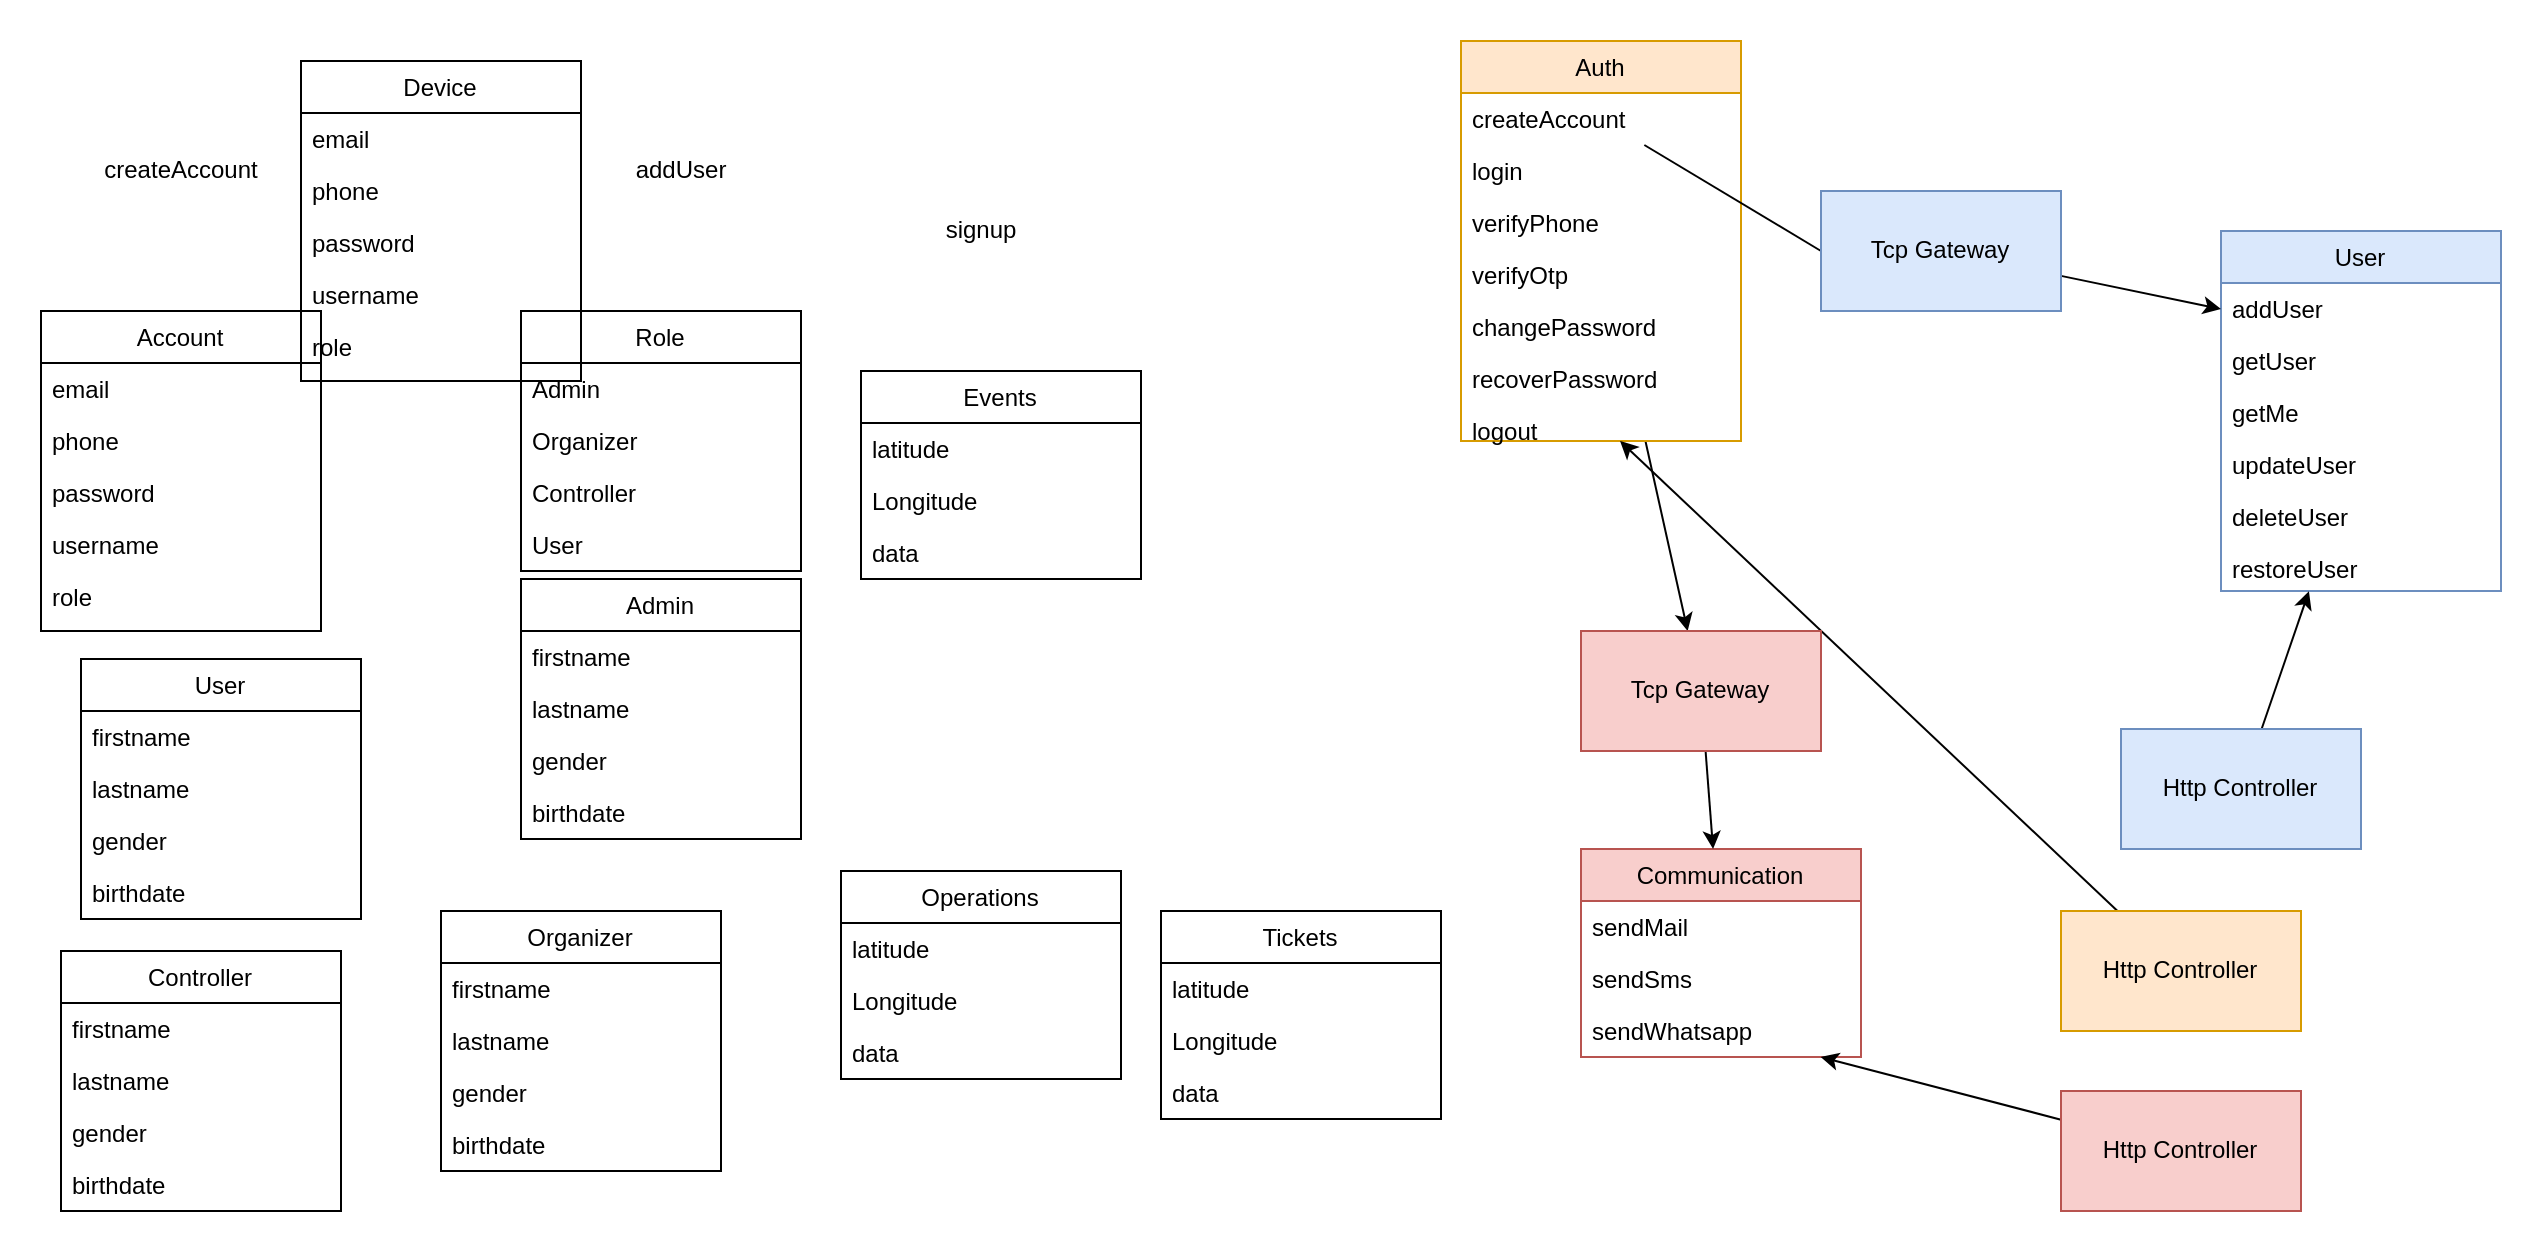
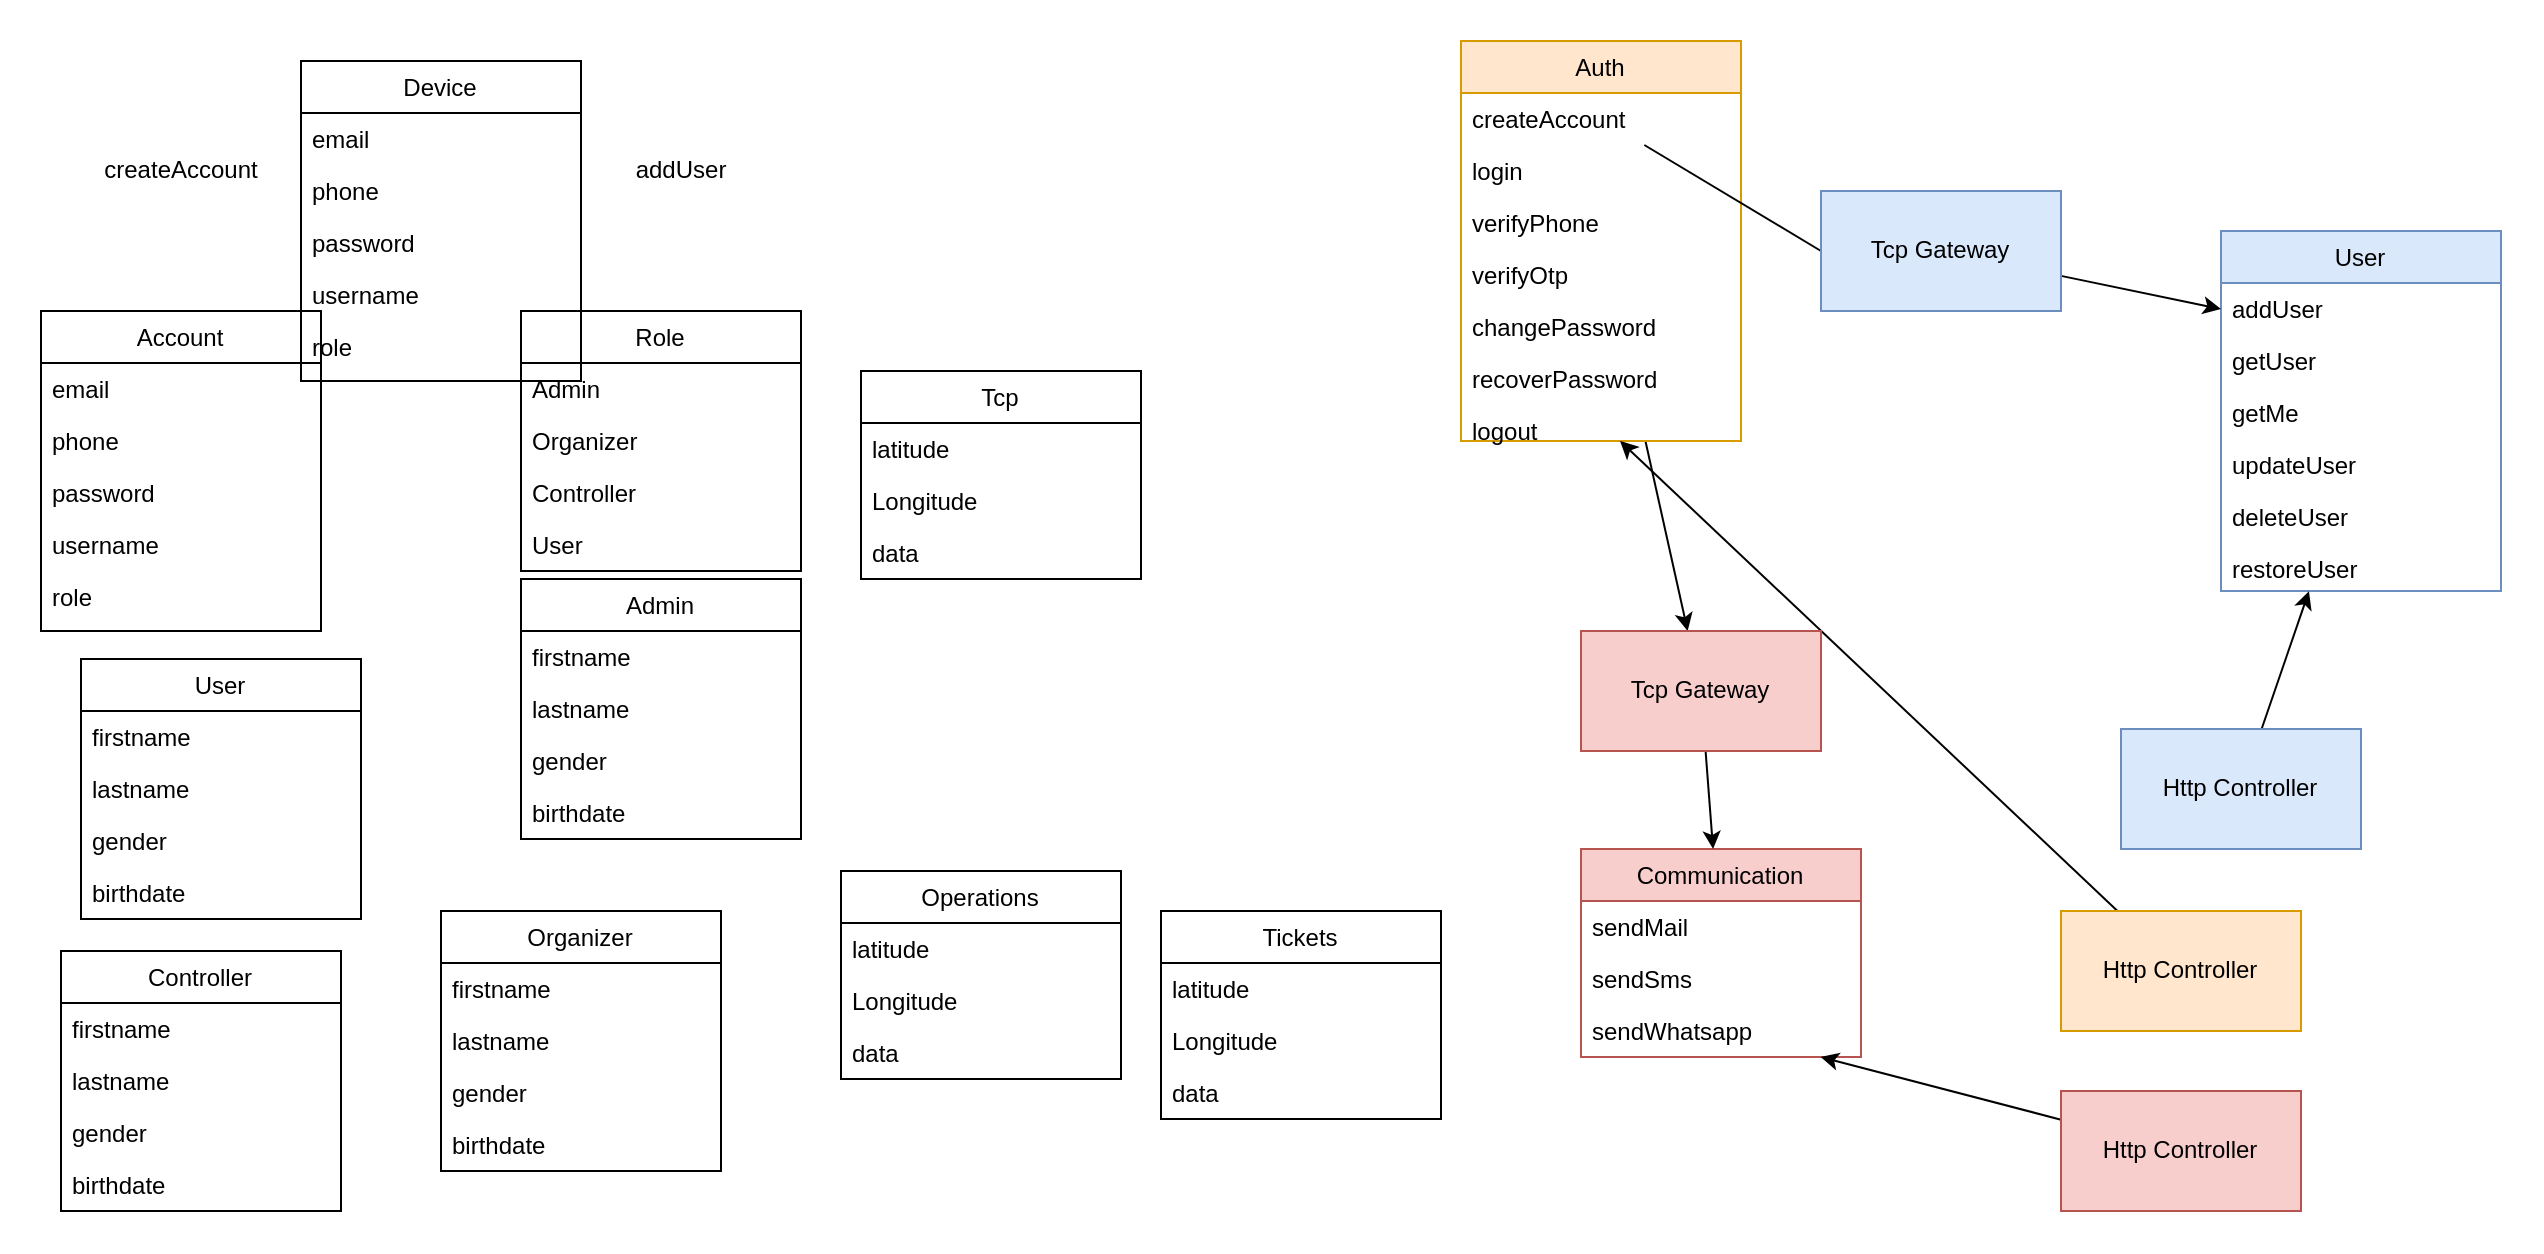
- <mxCell id="63" value="signup" style="text;html=1;align=center;verticalAlign=middle;resizable=0;points=[];autosize=1;strokeColor=none;fillColor=none;" vertex="1" parent="1"><mxGeometry x="460" y="100" width="60" height="30" as="geometry" /></mxCell>
- <mxCell id="13" value="Events" style="swimlane;fontStyle=0;childLayout=stackLayout;horizontal=1;startSize=26;fillColor=none;horizontalStack=0;resizeParent=1;resizeParentMax=0;resizeLast=0;collapsible=1;marginBottom=0;" parent="1" vertex="1"><mxGeometry x="430" y="185" width="140" height="104" as="geometry" /></mxCell>
+ <mxCell id="13" value="Tcp" style="swimlane;fontStyle=0;childLayout=stackLayout;horizontal=1;startSize=26;fillColor=none;horizontalStack=0;resizeParent=1;resizeParentMax=0;resizeLast=0;collapsible=1;marginBottom=0;" parent="1" vertex="1"><mxGeometry x="430" y="185" width="140" height="104" as="geometry" /></mxCell>
